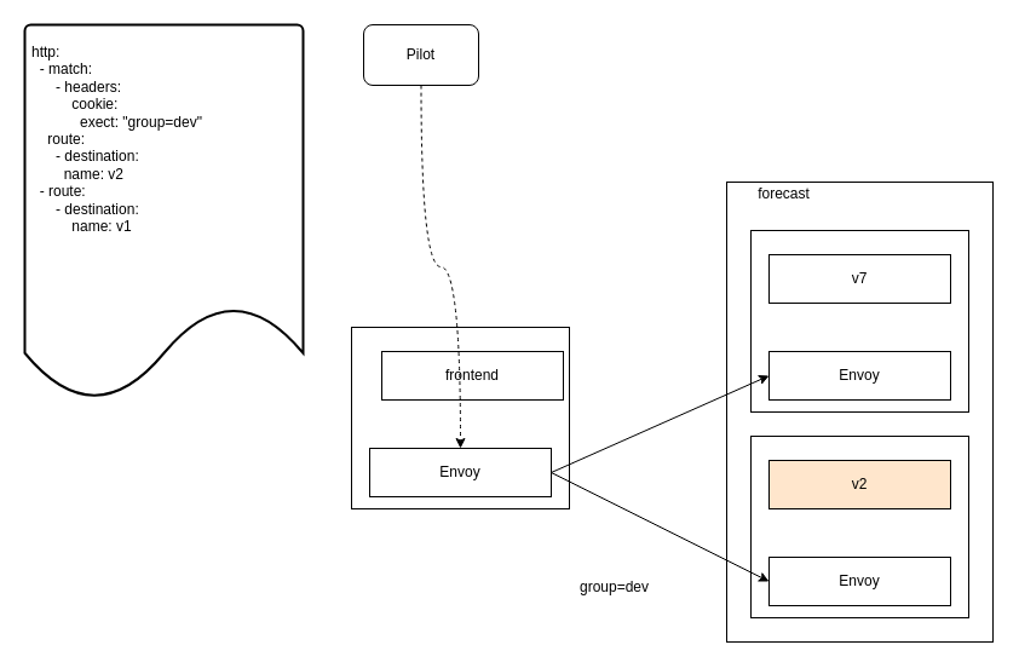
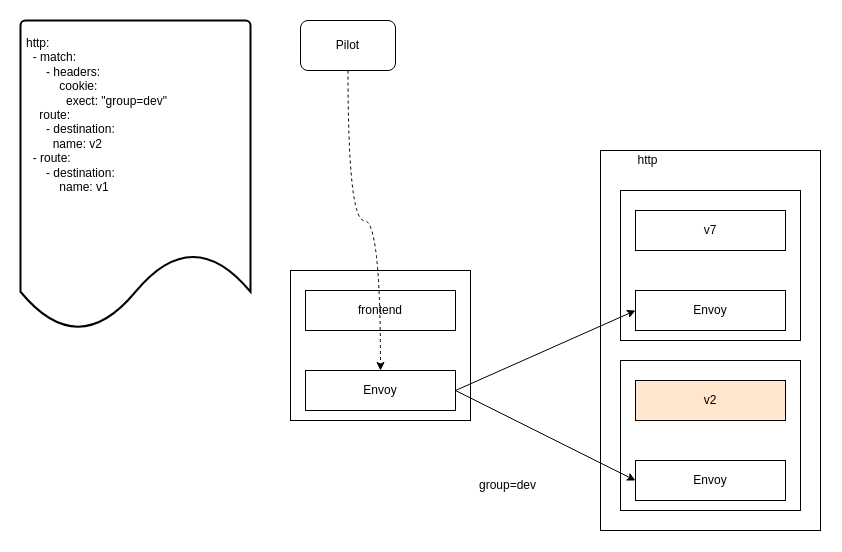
- <mxCell id="7" value="forecast" style="text;html=1;strokeColor=none;fillColor=none;align=center;verticalAlign=middle;whiteSpace=wrap;rounded=0;" vertex="1" parent="1"><mxGeometry x="600" y="150" width="95" height="20" as="geometry" /></mxCell>
+ <mxCell id="7" value="http" style="text;html=1;strokeColor=none;fillColor=none;align=center;verticalAlign=middle;whiteSpace=wrap;rounded=0;" vertex="1" parent="1"><mxGeometry x="600" y="150" width="95" height="20" as="geometry" /></mxCell>
- <mxCell id="4" value="frontend" style="rounded=0;whiteSpace=wrap;html=1;align=center;" vertex="1" parent="1"><mxGeometry x="315" y="290" width="150" height="40" as="geometry" /></mxCell>
+ <mxCell id="4" value="frontend" style="rounded=0;whiteSpace=wrap;html=1;align=center;" vertex="1" parent="1"><mxGeometry x="305" y="290" width="150" height="40" as="geometry" /></mxCell>
